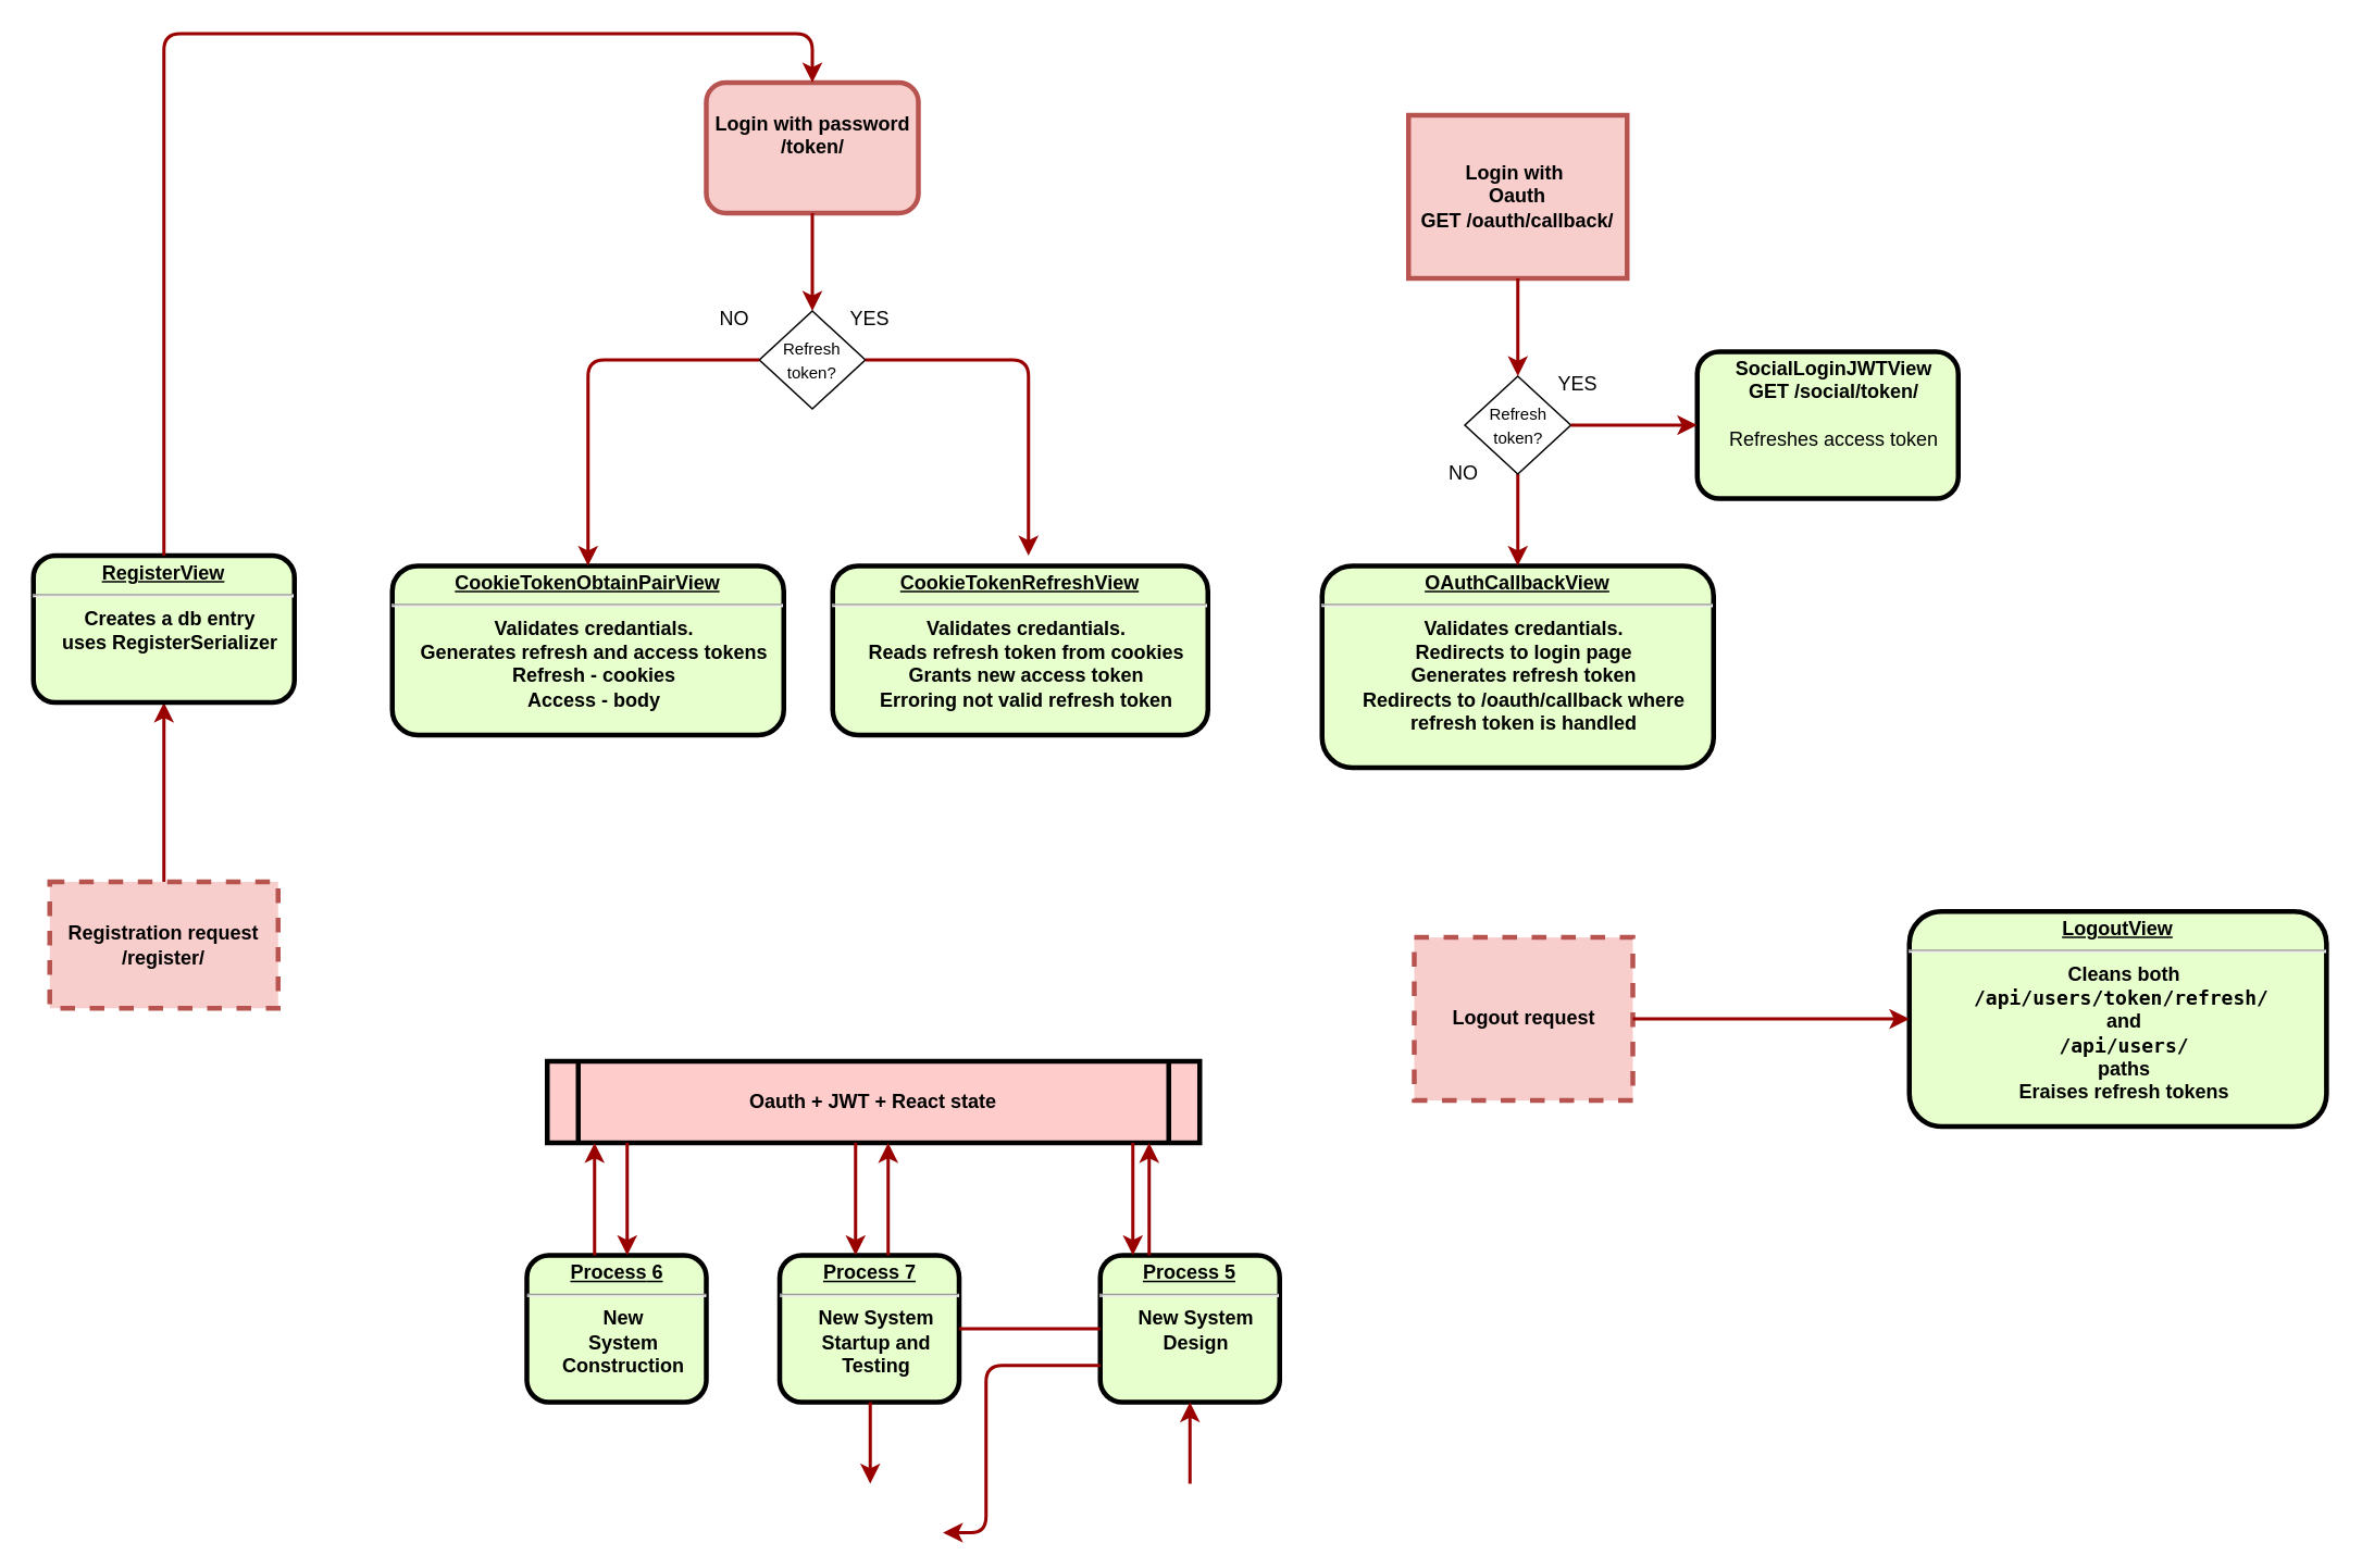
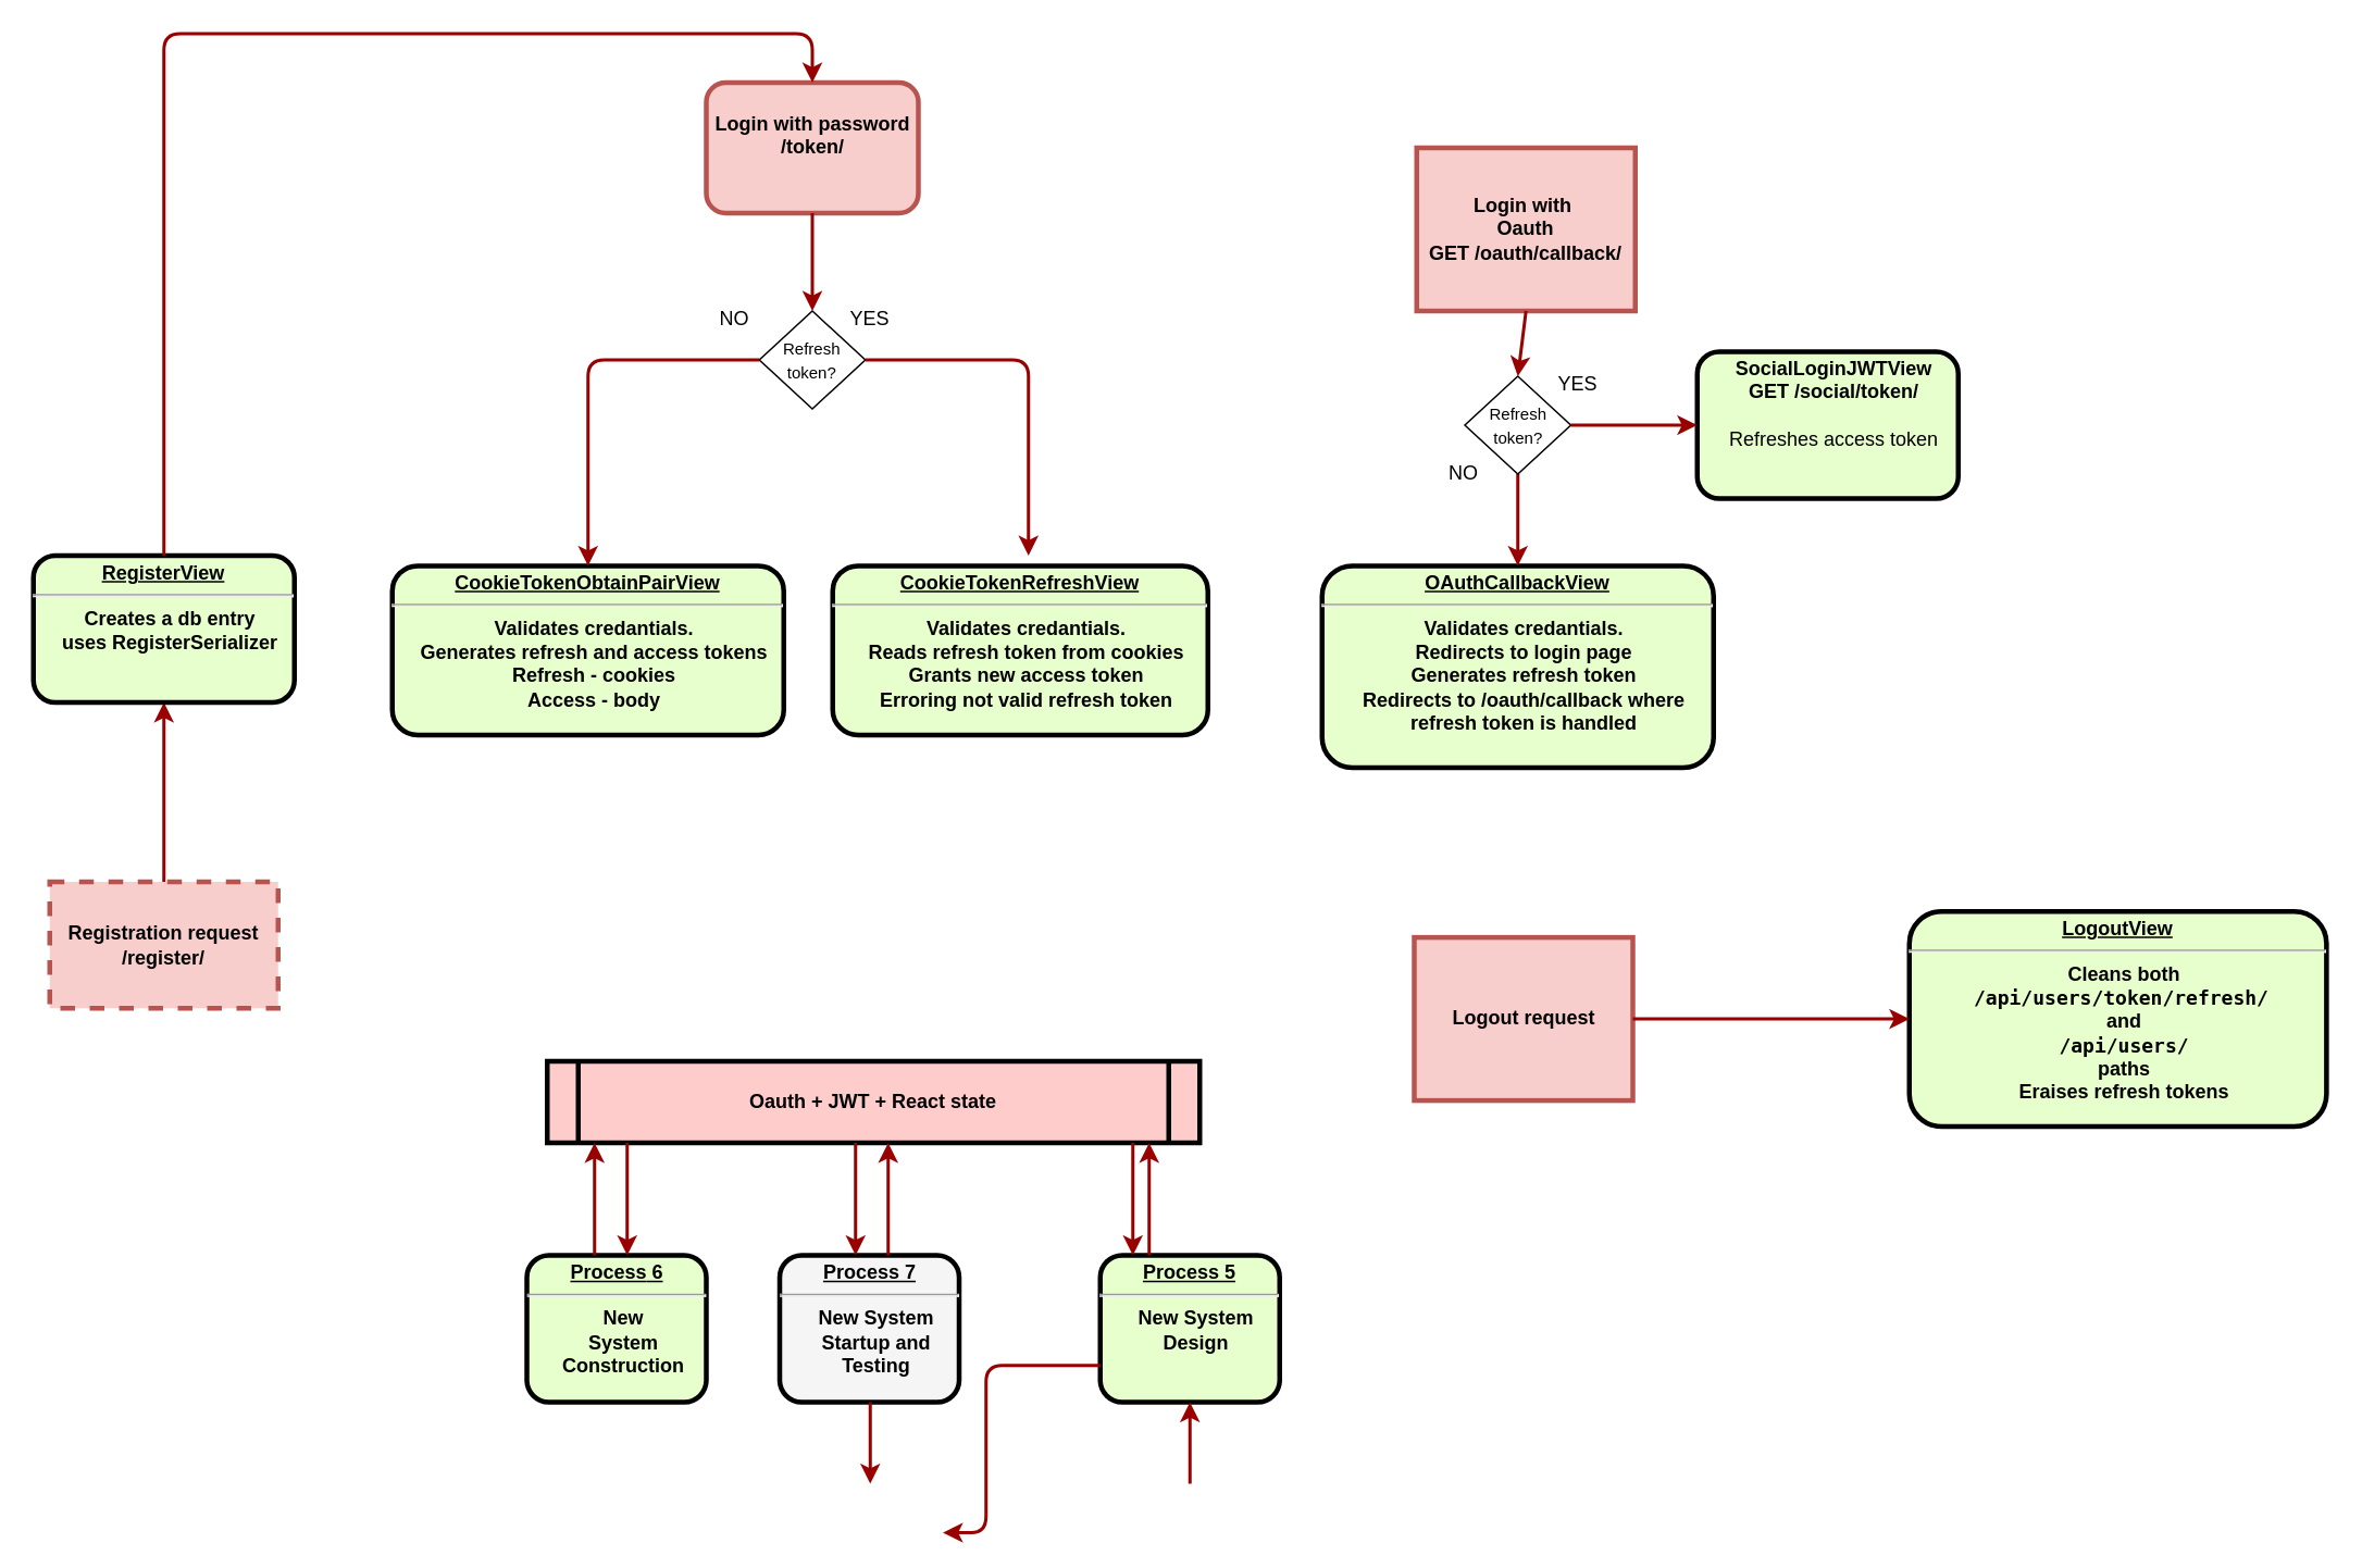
- <mxCell id="20" value="Login with &#10;Oauth&#10;GET /oauth/callback/" style="whiteSpace=wrap;align=center;verticalAlign=middle;fontStyle=1;strokeWidth=3;fillColor=#f8cecc;strokeColor=#b85450;" vertex="1" parent="1"><mxGeometry x="863" y="70" width="134" height="100" as="geometry" /></mxCell>
+ <mxCell id="20" value="Login with &#10;Oauth&#10;GET /oauth/callback/" style="whiteSpace=wrap;align=center;verticalAlign=middle;fontStyle=1;strokeWidth=3;fillColor=#f8cecc;strokeColor=#b85450;" vertex="1" parent="1"><mxGeometry x="868" y="90" width="134" height="100" as="geometry" /></mxCell>
- <mxCell id="38" value="Logout request" style="whiteSpace=wrap;align=center;verticalAlign=middle;fontStyle=1;strokeWidth=3;fillColor=#f8cecc;strokeColor=#b85450;dashed=1;" vertex="1" parent="1"><mxGeometry x="866.5" y="574.07" width="134" height="100" as="geometry" /></mxCell>
+ <mxCell id="38" value="Logout request" style="whiteSpace=wrap;align=center;verticalAlign=middle;fontStyle=1;strokeWidth=3;fillColor=#f8cecc;strokeColor=#b85450;" vertex="1" parent="1"><mxGeometry x="866.5" y="574.07" width="134" height="100" as="geometry" /></mxCell>
- <mxCell id="7" value="&lt;p style=&quot;margin: 0px; margin-top: 4px; text-align: center; text-decoration: underline;&quot;&gt;&lt;strong&gt;&lt;strong&gt;Process&lt;/strong&gt; 7&lt;br /&gt;&lt;/strong&gt;&lt;/p&gt;&lt;hr /&gt;&lt;p style=&quot;margin: 0px; margin-left: 8px;&quot;&gt;New System&lt;/p&gt;&lt;p style=&quot;margin: 0px; margin-left: 8px;&quot;&gt;Startup and&lt;/p&gt;&lt;p style=&quot;margin: 0px; margin-left: 8px;&quot;&gt;Testing&lt;/p&gt;" style="verticalAlign=middle;align=center;overflow=fill;fontSize=12;fontFamily=Helvetica;html=1;rounded=1;fontStyle=1;strokeWidth=3;fillColor=#E6FFCC" parent="1" vertex="1"><mxGeometry x="477.5" y="769" width="110" height="90" as="geometry" /></mxCell>
+ <mxCell id="7" value="&lt;p style=&quot;margin: 0px; margin-top: 4px; text-align: center; text-decoration: underline;&quot;&gt;&lt;strong&gt;&lt;strong&gt;Process&lt;/strong&gt; 7&lt;br /&gt;&lt;/strong&gt;&lt;/p&gt;&lt;hr /&gt;&lt;p style=&quot;margin: 0px; margin-left: 8px;&quot;&gt;New System&lt;/p&gt;&lt;p style=&quot;margin: 0px; margin-left: 8px;&quot;&gt;Startup and&lt;/p&gt;&lt;p style=&quot;margin: 0px; margin-left: 8px;&quot;&gt;Testing&lt;/p&gt;" style="verticalAlign=middle;align=center;overflow=fill;fontSize=12;fontFamily=Helvetica;html=1;rounded=1;fontStyle=1;strokeWidth=3;fillColor=#f5f5f5;" parent="1" vertex="1"><mxGeometry x="477.5" y="769" width="110" height="90" as="geometry" /></mxCell>
- <mxCell id="8" value="" style="endArrow=none;noEdgeStyle=1;strokeColor=#990000;strokeWidth=2" parent="1" source="4" target="7" edge="1"><mxGeometry relative="1" as="geometry"><mxPoint x="339.008" y="740" as="sourcePoint" /><mxPoint x="534.328" y="909" as="targetPoint" /></mxGeometry></mxCell>
